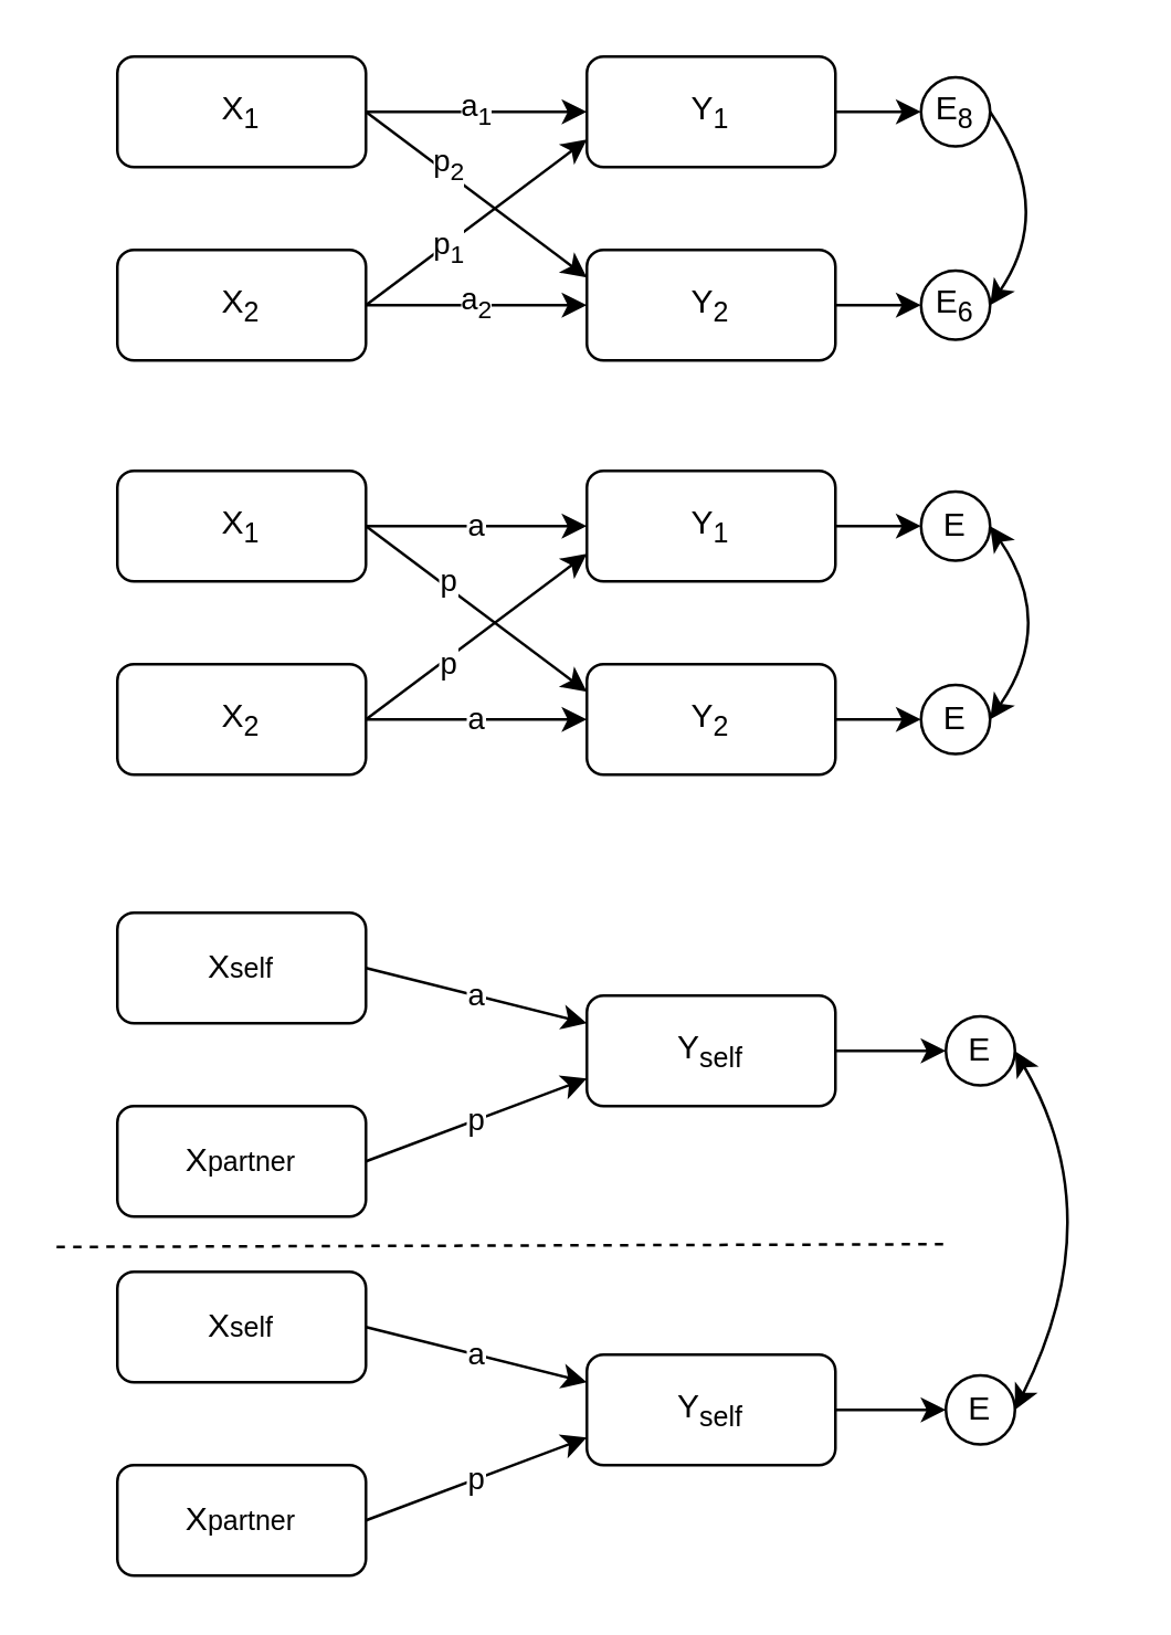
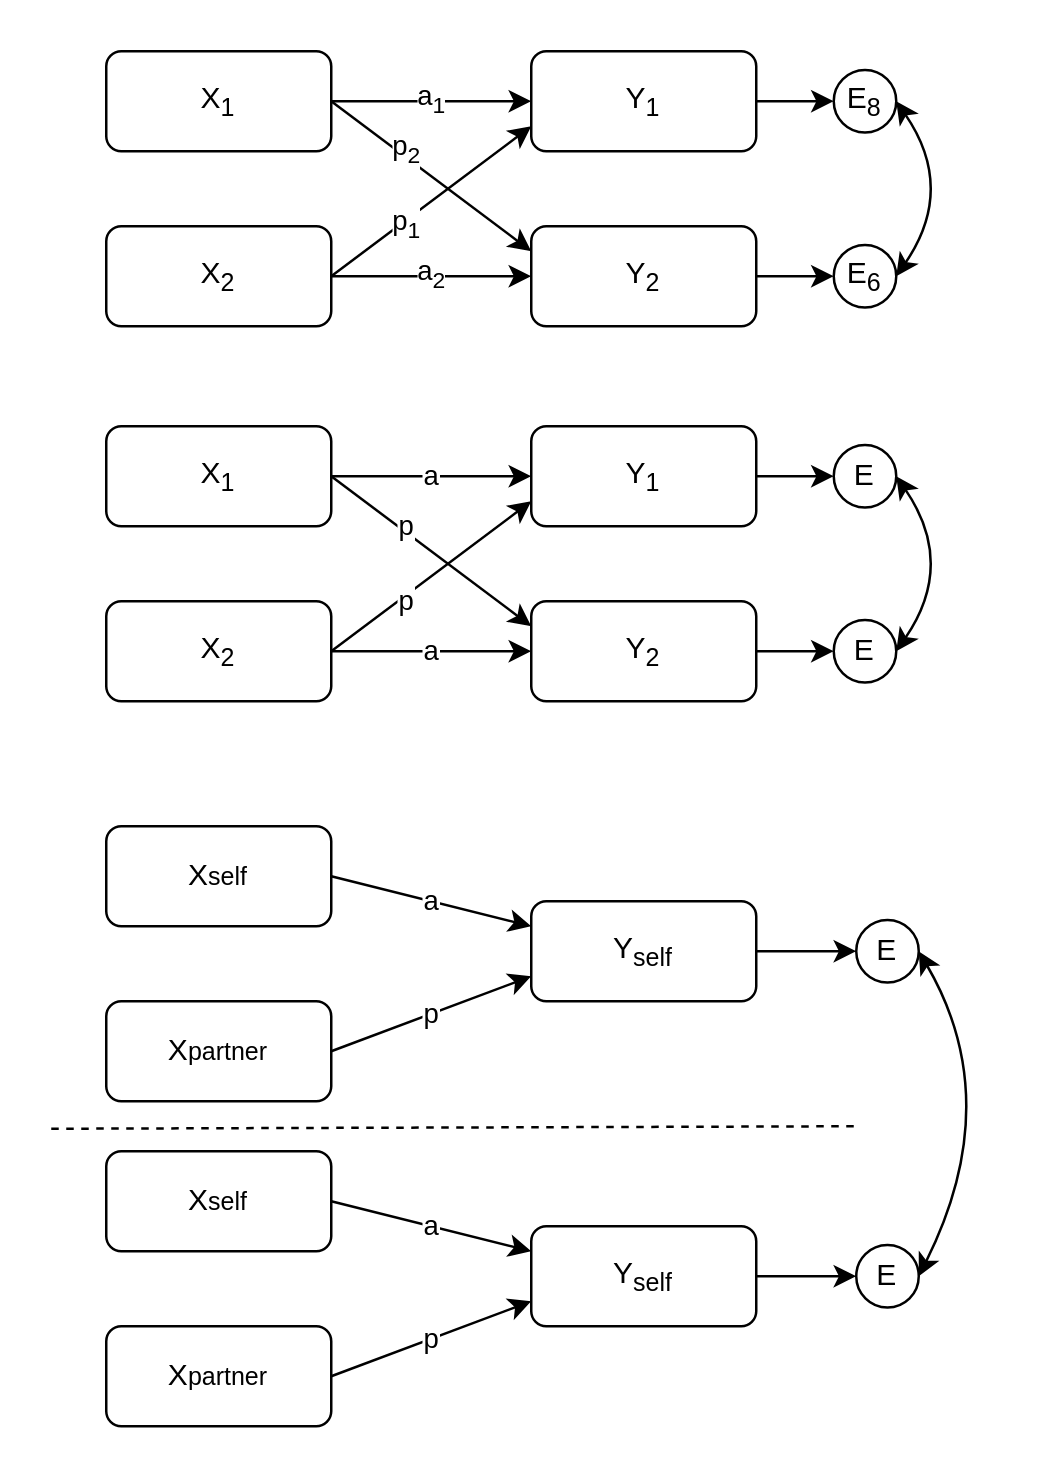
- <mxCell id="14" value="" style="endArrow=none;startArrow=classic;html=1;rounded=0;entryX=1;entryY=0.5;entryDx=0;entryDy=0;exitX=1;exitY=0.5;exitDx=0;exitDy=0;curved=1;" edge="1" parent="1" source="13" target="3"><mxGeometry width="50" height="50" relative="1" as="geometry"><mxPoint x="382" y="77.5" as="sourcePoint" /><mxPoint x="432" y="27.5" as="targetPoint" /><Array as="points"><mxPoint x="382" y="75" /></Array></mxGeometry></mxCell>
+ <mxCell id="14" value="" style="endArrow=classic;startArrow=classic;html=1;rounded=0;entryX=1;entryY=0.5;entryDx=0;entryDy=0;exitX=1;exitY=0.5;exitDx=0;exitDy=0;curved=1;" edge="1" parent="1" source="13" target="3"><mxGeometry width="50" height="50" relative="1" as="geometry"><mxPoint x="382" y="77.5" as="sourcePoint" /><mxPoint x="432" y="27.5" as="targetPoint" /><Array as="points"><mxPoint x="382" y="75" /></Array></mxGeometry></mxCell>
